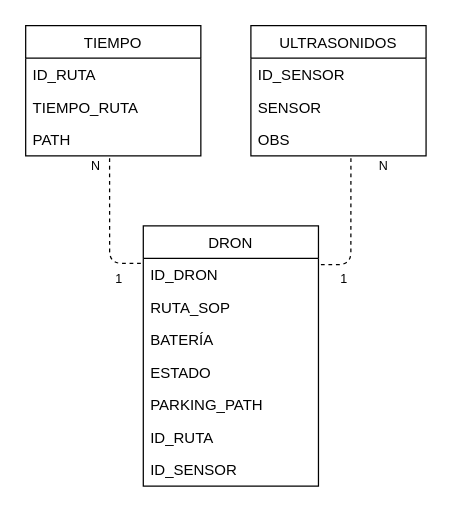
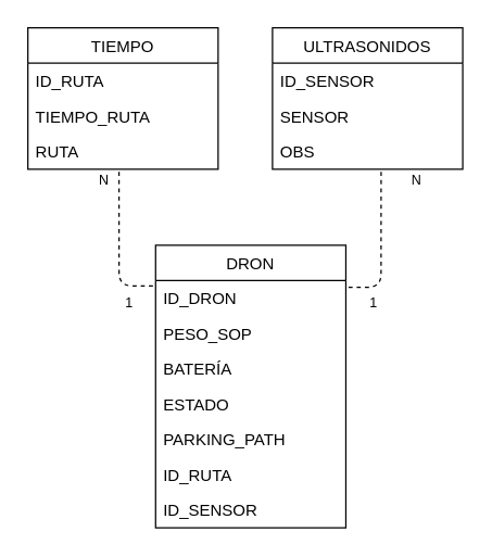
- <mxCell id="5" value="PATH" style="text;strokeColor=none;fillColor=none;align=left;verticalAlign=top;spacingLeft=4;spacingRight=4;overflow=hidden;rotatable=0;points=[[0,0.5],[1,0.5]];portConstraint=eastwest;" vertex="1" parent="2"><mxGeometry y="78" width="140" height="26" as="geometry" /></mxCell>
+ <mxCell id="5" value="RUTA" style="text;strokeColor=none;fillColor=none;align=left;verticalAlign=top;spacingLeft=4;spacingRight=4;overflow=hidden;rotatable=0;points=[[0,0.5],[1,0.5]];portConstraint=eastwest;" vertex="1" parent="2"><mxGeometry y="78" width="140" height="26" as="geometry" /></mxCell>
- <mxCell id="12" value="RUTA_SOP" style="text;strokeColor=none;fillColor=none;align=left;verticalAlign=top;spacingLeft=4;spacingRight=4;overflow=hidden;rotatable=0;points=[[0,0.5],[1,0.5]];portConstraint=eastwest;" vertex="1" parent="10"><mxGeometry y="52" width="140" height="26" as="geometry" /></mxCell>
+ <mxCell id="12" value="PESO_SOP" style="text;strokeColor=none;fillColor=none;align=left;verticalAlign=top;spacingLeft=4;spacingRight=4;overflow=hidden;rotatable=0;points=[[0,0.5],[1,0.5]];portConstraint=eastwest;" vertex="1" parent="10"><mxGeometry y="52" width="140" height="26" as="geometry" /></mxCell>
